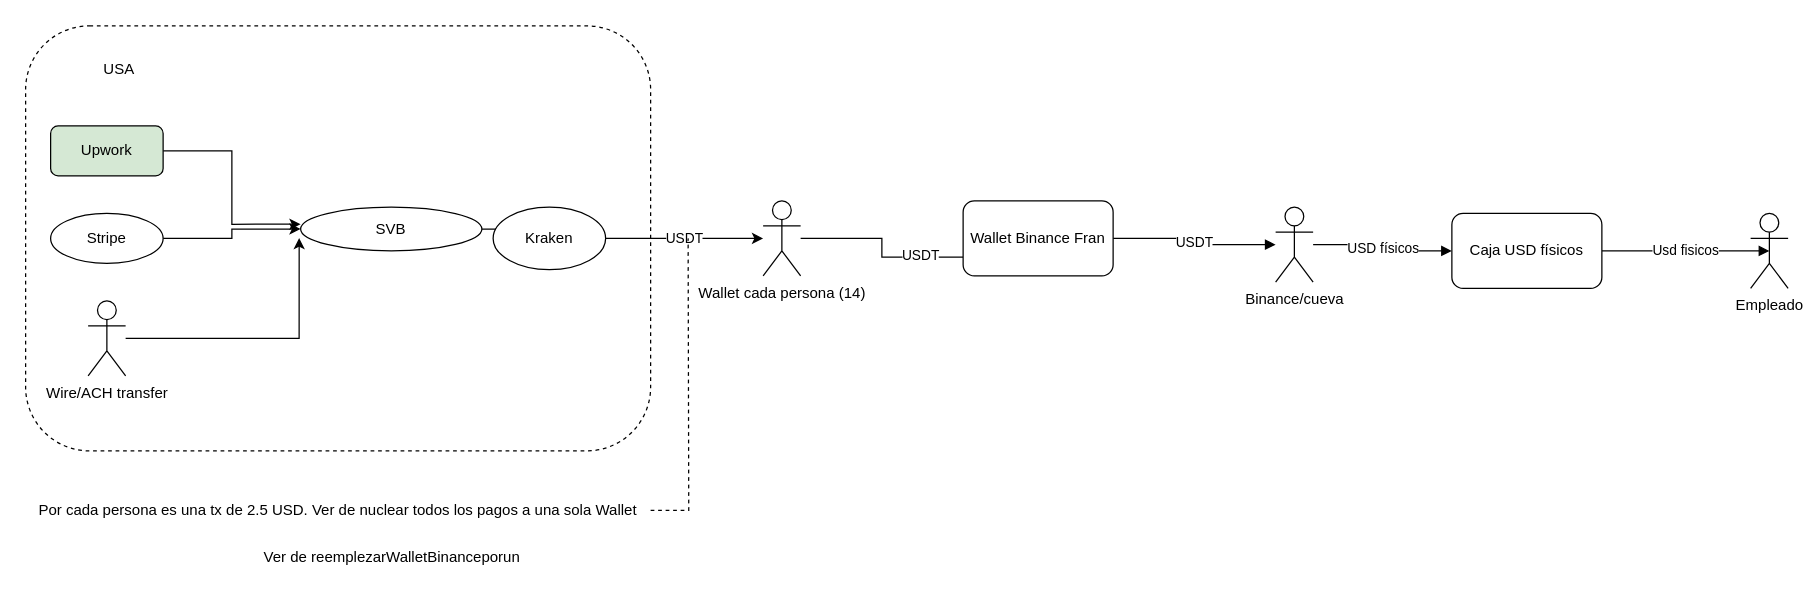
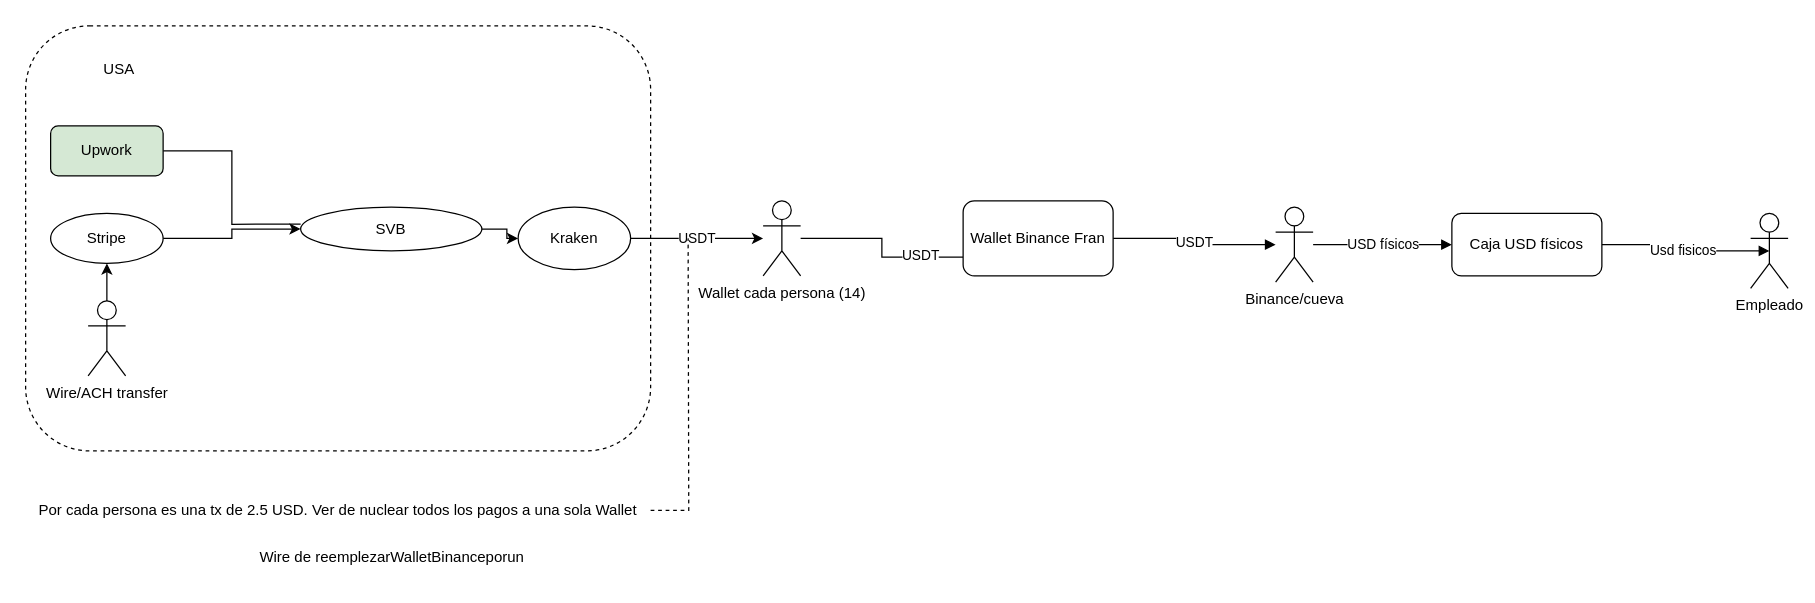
- <mxCell id="3" style="edgeStyle=orthogonalEdgeStyle;rounded=0;orthogonalLoop=1;jettySize=auto;html=1;entryX=0;entryY=0.39;entryDx=0;entryDy=0;entryPerimeter=0;" edge="1" parent="1" source="4" target="10"><mxGeometry relative="1" as="geometry" /></mxCell>
+ <mxCell id="3" style="edgeStyle=orthogonalEdgeStyle;rounded=0;orthogonalLoop=1;jettySize=auto;html=1;entryX=0;entryY=0.39;entryDx=0;entryDy=0;entryPerimeter=0;endArrow=none;" edge="1" parent="1" source="4" target="10"><mxGeometry relative="1" as="geometry" /></mxCell>
- <mxCell id="12" value="Kraken" style="ellipse;whiteSpace=wrap;html=1;" vertex="1" parent="1"><mxGeometry x="394" y="165" width="90" height="50" as="geometry" /></mxCell>
+ <mxCell id="12" value="Kraken" style="ellipse;whiteSpace=wrap;html=1;" vertex="1" parent="1"><mxGeometry x="414" y="165" width="90" height="50" as="geometry" /></mxCell>
- <mxCell id="19" value="Caja USD físicos" style="rounded=1;whiteSpace=wrap;html=1;" vertex="1" parent="1"><mxGeometry x="1161" y="170" width="120" height="60" as="geometry" /></mxCell>
+ <mxCell id="19" value="Caja USD físicos" style="rounded=1;whiteSpace=wrap;html=1;" vertex="1" parent="1"><mxGeometry x="1161" y="170" width="120" height="50" as="geometry" /></mxCell>
- <mxCell id="7" style="edgeStyle=orthogonalEdgeStyle;rounded=0;orthogonalLoop=1;jettySize=auto;html=1;entryX=-0.008;entryY=0.707;entryDx=0;entryDy=0;entryPerimeter=0;" edge="1" parent="1" source="8" target="10"><mxGeometry relative="1" as="geometry" /></mxCell>
+ <mxCell id="7" style="edgeStyle=orthogonalEdgeStyle;rounded=0;orthogonalLoop=1;jettySize=auto;html=1;" edge="1" parent="1" source="8" target="6"><mxGeometry relative="1" as="geometry" /></mxCell>
- <mxCell id="26" value="Ver de reemplezarWalletBinanceporun&amp;nbsp;" style="text;html=1;strokeColor=none;fillColor=none;align=center;verticalAlign=middle;whiteSpace=wrap;rounded=0;" vertex="1" parent="1"><mxGeometry x="20" y="430" width="590" height="30" as="geometry" /></mxCell>
+ <mxCell id="26" value="Wire de reemplezarWalletBinanceporun&amp;nbsp;" style="text;html=1;strokeColor=none;fillColor=none;align=center;verticalAlign=middle;whiteSpace=wrap;rounded=0;" vertex="1" parent="1"><mxGeometry x="20" y="430" width="590" height="30" as="geometry" /></mxCell>
